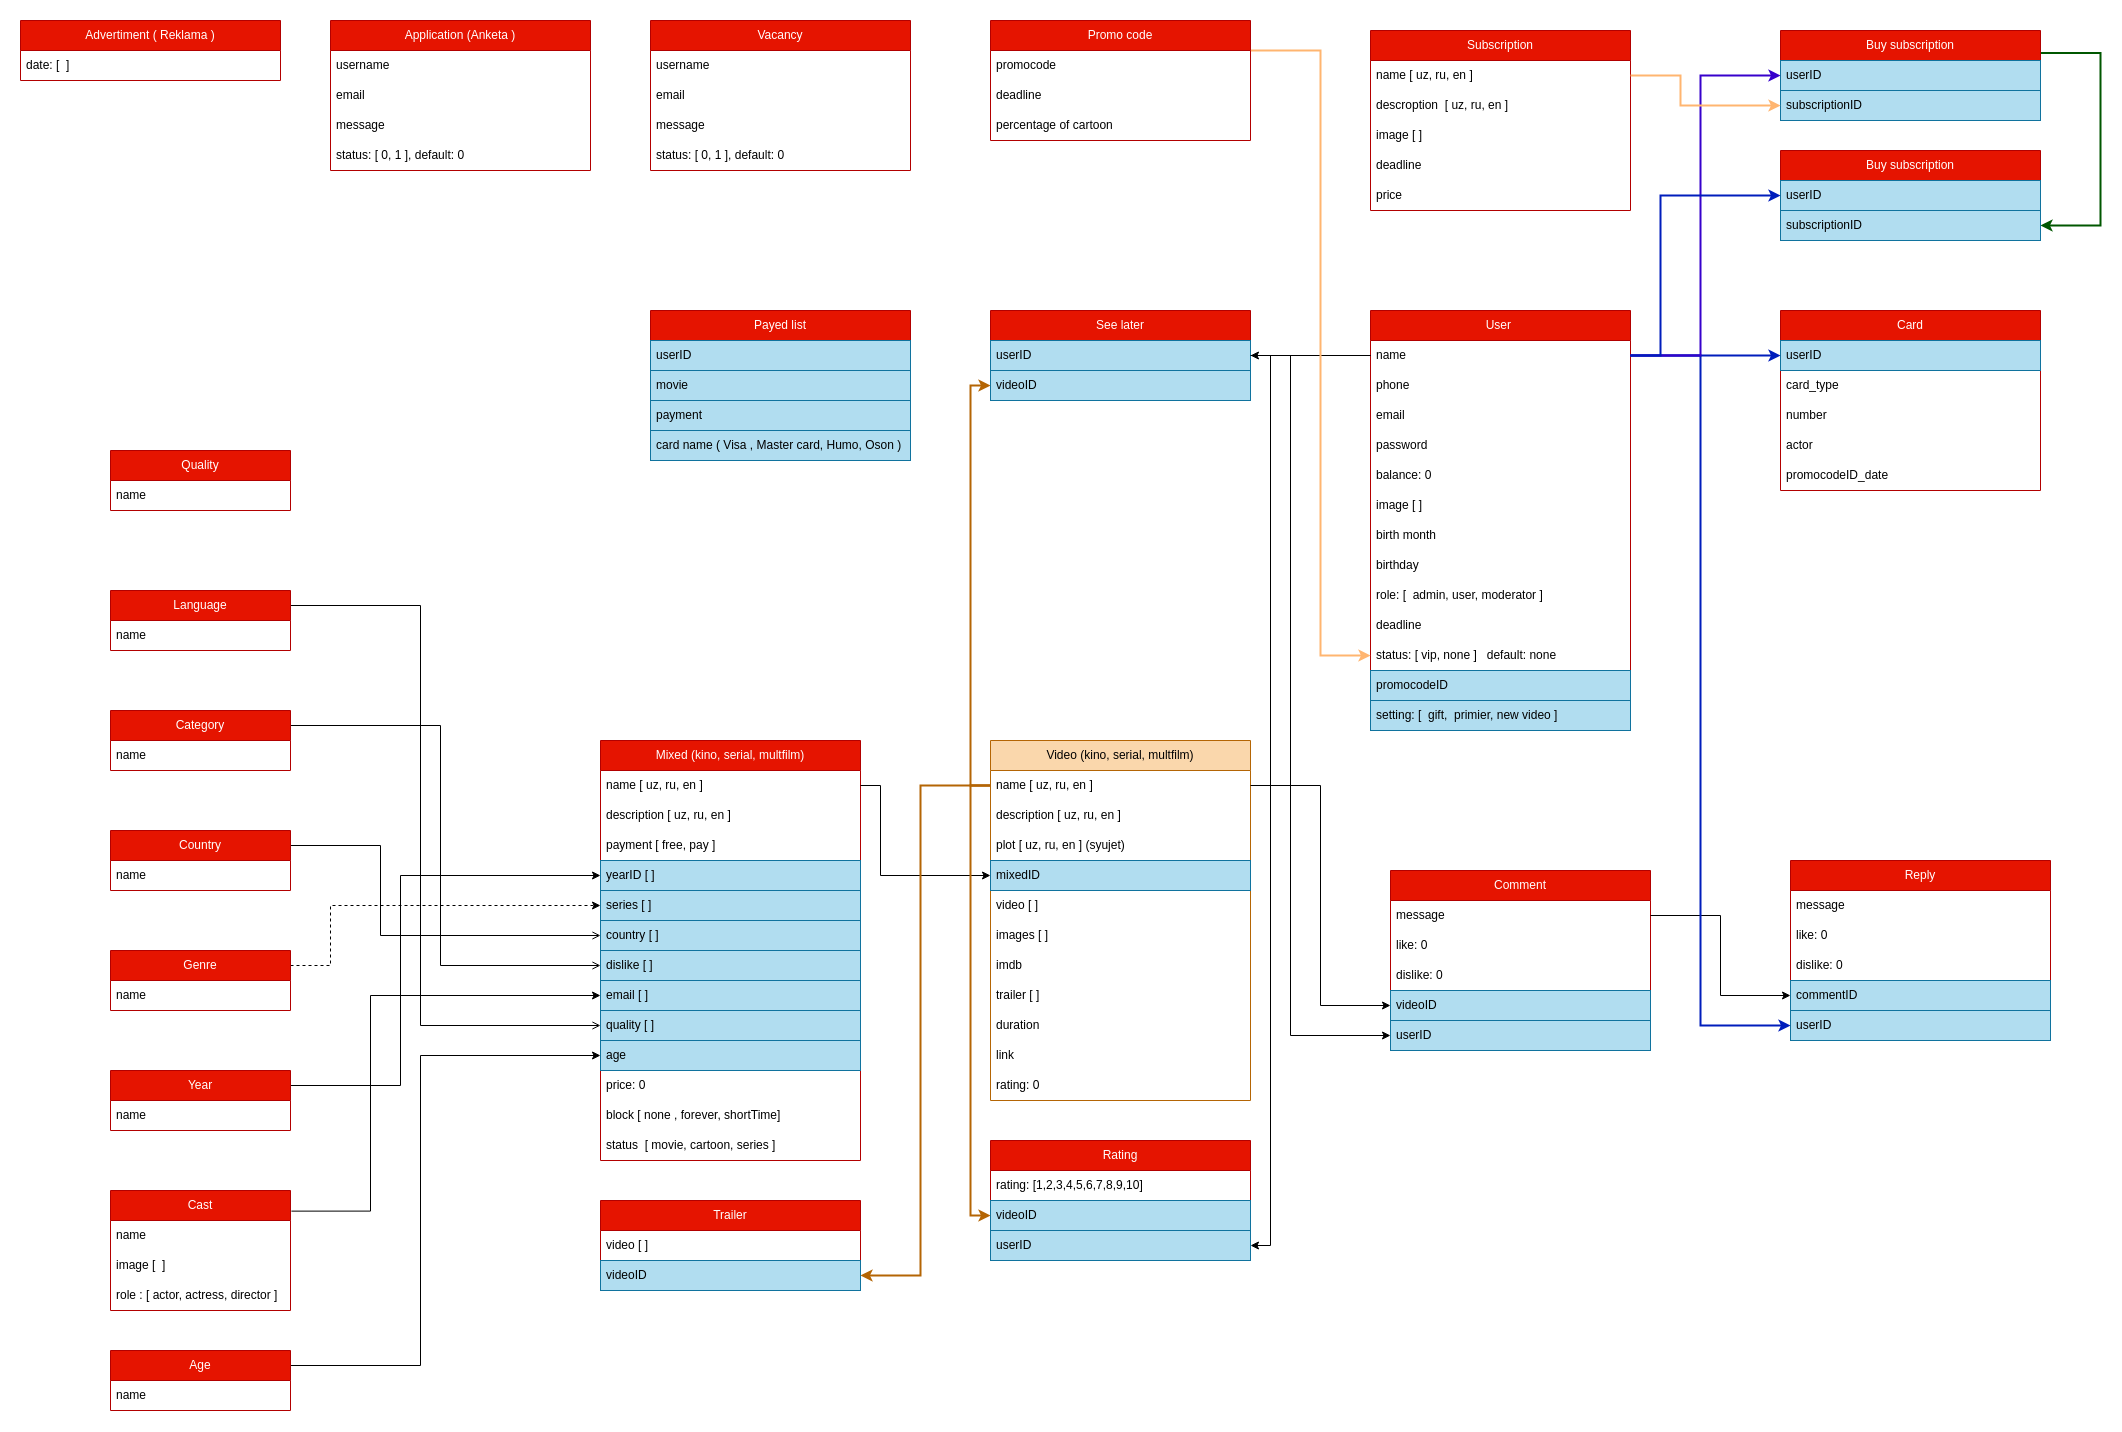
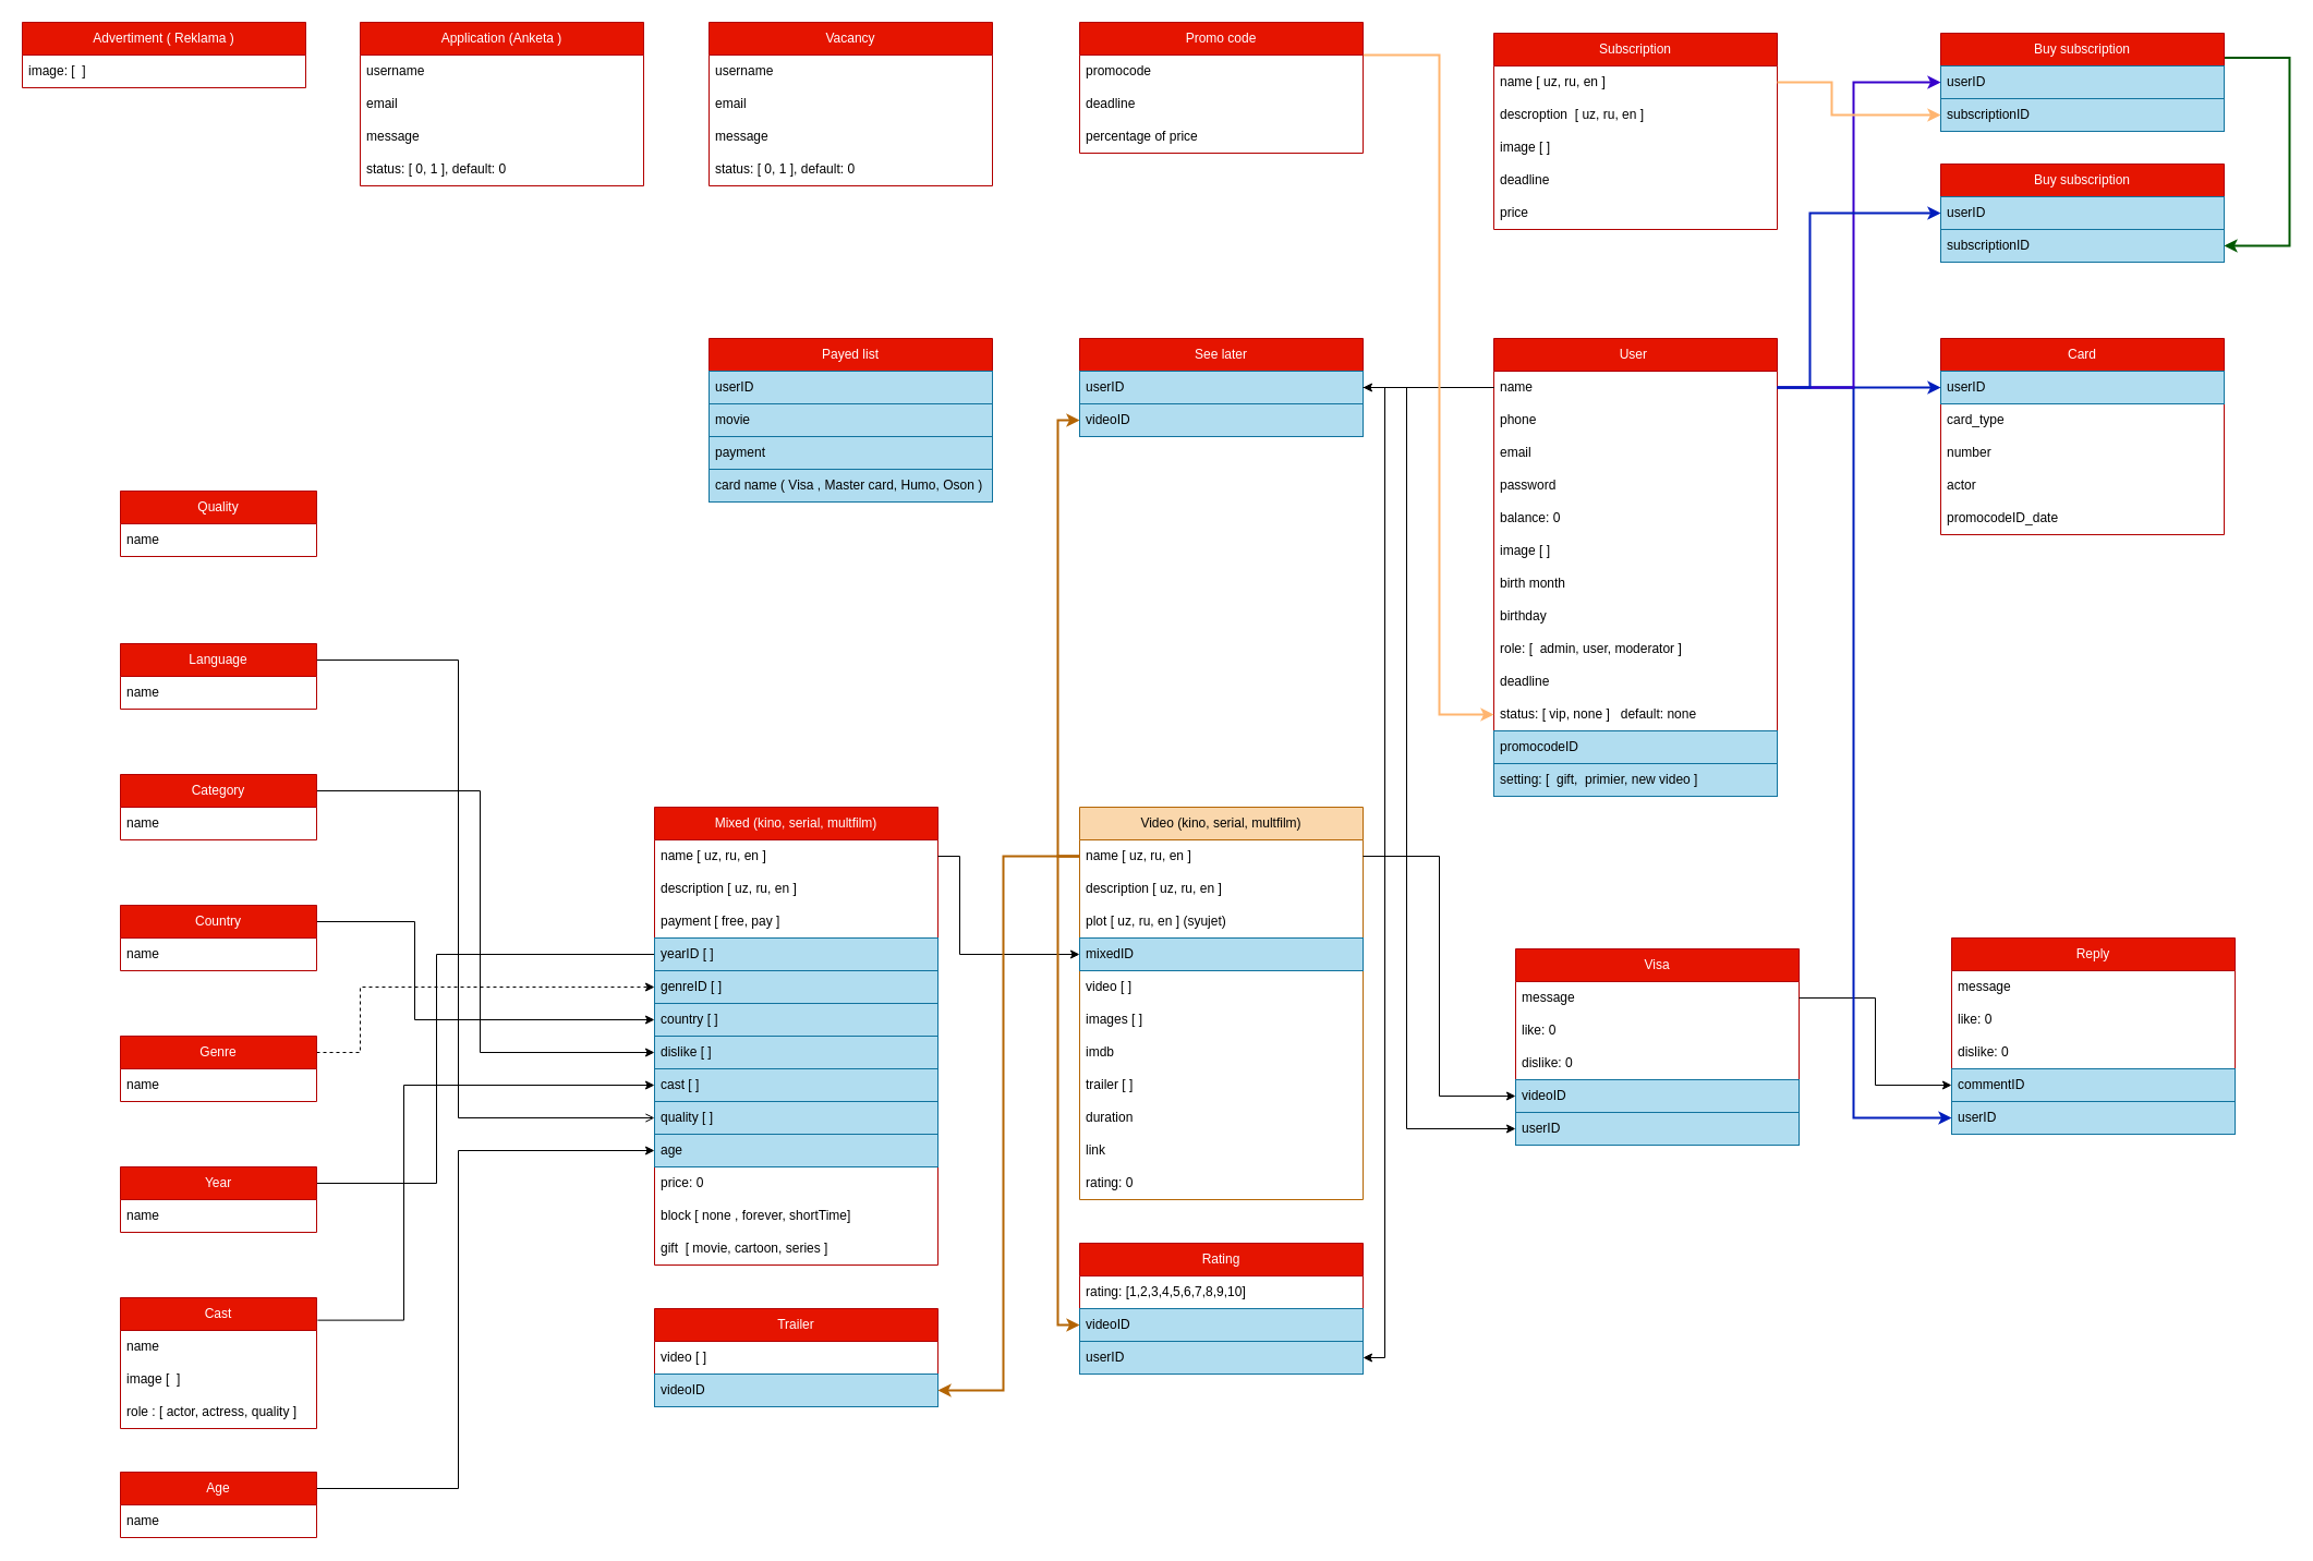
- <mxCell id="134" value="date: [&amp;nbsp; ]" style="text;align=left;verticalAlign=middle;spacingLeft=4;spacingRight=4;overflow=hidden;points=[[0,0.5],[1,0.5]];portConstraint=eastwest;rotatable=0;whiteSpace=wrap;html=1;" vertex="1" parent="133"><mxGeometry y="30" width="260" height="30" as="geometry" /></mxCell>
+ <mxCell id="134" value="image: [&amp;nbsp; ]" style="text;align=left;verticalAlign=middle;spacingLeft=4;spacingRight=4;overflow=hidden;points=[[0,0.5],[1,0.5]];portConstraint=eastwest;rotatable=0;whiteSpace=wrap;html=1;" vertex="1" parent="133"><mxGeometry y="30" width="260" height="30" as="geometry" /></mxCell>
- <mxCell id="122" value="percentage of cartoon" style="text;align=left;verticalAlign=middle;spacingLeft=4;spacingRight=4;overflow=hidden;points=[[0,0.5],[1,0.5]];portConstraint=eastwest;rotatable=0;whiteSpace=wrap;html=1;" vertex="1" parent="119"><mxGeometry y="90" width="260" height="30" as="geometry" /></mxCell>
+ <mxCell id="122" value="percentage of price" style="text;align=left;verticalAlign=middle;spacingLeft=4;spacingRight=4;overflow=hidden;points=[[0,0.5],[1,0.5]];portConstraint=eastwest;rotatable=0;whiteSpace=wrap;html=1;" vertex="1" parent="119"><mxGeometry y="90" width="260" height="30" as="geometry" /></mxCell>
- <mxCell id="11" style="edgeStyle=orthogonalEdgeStyle;rounded=0;orthogonalLoop=1;jettySize=auto;html=1;exitX=1;exitY=0.25;exitDx=0;exitDy=0;" parent="1" source="12" target="28" edge="1"><mxGeometry relative="1" as="geometry"><Array as="points"><mxPoint x="400" y="1085" /><mxPoint x="400" y="875" /></Array></mxGeometry></mxCell>
+ <mxCell id="11" style="edgeStyle=orthogonalEdgeStyle;rounded=0;orthogonalLoop=1;jettySize=auto;html=1;exitX=1;exitY=0.25;exitDx=0;exitDy=0;endArrow=none;" parent="1" source="12" target="28" edge="1"><mxGeometry relative="1" as="geometry"><Array as="points"><mxPoint x="400" y="1085" /><mxPoint x="400" y="875" /></Array></mxGeometry></mxCell>
- <mxCell id="54" value="Comment" style="swimlane;fontStyle=0;childLayout=stackLayout;horizontal=1;startSize=30;horizontalStack=0;resizeParent=1;resizeParentMax=0;resizeLast=0;collapsible=1;marginBottom=0;whiteSpace=wrap;html=1;fillColor=#e51400;fontColor=#ffffff;strokeColor=#B20000;" vertex="1" parent="1"><mxGeometry x="1390" y="870" width="260" height="180" as="geometry" /></mxCell>
+ <mxCell id="54" value="Visa" style="swimlane;fontStyle=0;childLayout=stackLayout;horizontal=1;startSize=30;horizontalStack=0;resizeParent=1;resizeParentMax=0;resizeLast=0;collapsible=1;marginBottom=0;whiteSpace=wrap;html=1;fillColor=#e51400;fontColor=#ffffff;strokeColor=#B20000;" vertex="1" parent="1"><mxGeometry x="1390" y="870" width="260" height="180" as="geometry" /></mxCell>
- <mxCell id="29" value="series [ ]" style="text;strokeColor=#10739e;fillColor=#b1ddf0;align=left;verticalAlign=middle;spacingLeft=4;spacingRight=4;overflow=hidden;points=[[0,0.5],[1,0.5]];portConstraint=eastwest;rotatable=0;whiteSpace=wrap;html=1;" parent="24" vertex="1"><mxGeometry y="150" width="260" height="30" as="geometry" /></mxCell>
+ <mxCell id="29" value="genreID [ ]" style="text;strokeColor=#10739e;fillColor=#b1ddf0;align=left;verticalAlign=middle;spacingLeft=4;spacingRight=4;overflow=hidden;points=[[0,0.5],[1,0.5]];portConstraint=eastwest;rotatable=0;whiteSpace=wrap;html=1;" parent="24" vertex="1"><mxGeometry y="150" width="260" height="30" as="geometry" /></mxCell>
- <mxCell id="5" style="edgeStyle=orthogonalEdgeStyle;rounded=0;orthogonalLoop=1;jettySize=auto;html=1;exitX=1;exitY=0.25;exitDx=0;exitDy=0;entryX=0;entryY=0.5;entryDx=0;entryDy=0;endArrow=open;" parent="1" source="6" target="30" edge="1"><mxGeometry relative="1" as="geometry"><Array as="points"><mxPoint x="380" y="845" /><mxPoint x="380" y="935" /></Array></mxGeometry></mxCell>
+ <mxCell id="5" style="edgeStyle=orthogonalEdgeStyle;rounded=0;orthogonalLoop=1;jettySize=auto;html=1;exitX=1;exitY=0.25;exitDx=0;exitDy=0;entryX=0;entryY=0.5;entryDx=0;entryDy=0;" parent="1" source="6" target="30" edge="1"><mxGeometry relative="1" as="geometry"><Array as="points"><mxPoint x="380" y="845" /><mxPoint x="380" y="935" /></Array></mxGeometry></mxCell>
- <mxCell id="2" style="edgeStyle=orthogonalEdgeStyle;rounded=0;orthogonalLoop=1;jettySize=auto;html=1;exitX=1;exitY=0.25;exitDx=0;exitDy=0;entryX=0;entryY=0.5;entryDx=0;entryDy=0;endArrow=open;" parent="1" source="3" target="31" edge="1"><mxGeometry relative="1" as="geometry"><Array as="points"><mxPoint x="440" y="725" /><mxPoint x="440" y="965" /></Array></mxGeometry></mxCell>
+ <mxCell id="2" style="edgeStyle=orthogonalEdgeStyle;rounded=0;orthogonalLoop=1;jettySize=auto;html=1;exitX=1;exitY=0.25;exitDx=0;exitDy=0;entryX=0;entryY=0.5;entryDx=0;entryDy=0;" parent="1" source="3" target="31" edge="1"><mxGeometry relative="1" as="geometry"><Array as="points"><mxPoint x="440" y="725" /><mxPoint x="440" y="965" /></Array></mxGeometry></mxCell>
- <mxCell id="32" value="email [ ]" style="text;strokeColor=#10739e;fillColor=#b1ddf0;align=left;verticalAlign=middle;spacingLeft=4;spacingRight=4;overflow=hidden;points=[[0,0.5],[1,0.5]];portConstraint=eastwest;rotatable=0;whiteSpace=wrap;html=1;" parent="24" vertex="1"><mxGeometry y="240" width="260" height="30" as="geometry" /></mxCell>
+ <mxCell id="32" value="cast [ ]" style="text;strokeColor=#10739e;fillColor=#b1ddf0;align=left;verticalAlign=middle;spacingLeft=4;spacingRight=4;overflow=hidden;points=[[0,0.5],[1,0.5]];portConstraint=eastwest;rotatable=0;whiteSpace=wrap;html=1;" parent="24" vertex="1"><mxGeometry y="240" width="260" height="30" as="geometry" /></mxCell>
- <mxCell id="37" value="status&amp;nbsp; [ movie, cartoon, series ]" style="text;align=left;verticalAlign=middle;spacingLeft=4;spacingRight=4;overflow=hidden;points=[[0,0.5],[1,0.5]];portConstraint=eastwest;rotatable=0;whiteSpace=wrap;html=1;" parent="24" vertex="1"><mxGeometry y="390" width="260" height="30" as="geometry" /></mxCell>
+ <mxCell id="37" value="gift&amp;nbsp; [ movie, cartoon, series ]" style="text;align=left;verticalAlign=middle;spacingLeft=4;spacingRight=4;overflow=hidden;points=[[0,0.5],[1,0.5]];portConstraint=eastwest;rotatable=0;whiteSpace=wrap;html=1;" parent="24" vertex="1"><mxGeometry y="390" width="260" height="30" as="geometry" /></mxCell>
- <mxCell id="18" value="role : [ actor, actress, director ]" style="text;strokeColor=none;fillColor=none;align=left;verticalAlign=middle;spacingLeft=4;spacingRight=4;overflow=hidden;points=[[0,0.5],[1,0.5]];portConstraint=eastwest;rotatable=0;whiteSpace=wrap;html=1;" parent="15" vertex="1"><mxGeometry y="90" width="180" height="30" as="geometry" /></mxCell>
+ <mxCell id="18" value="role : [ actor, actress, quality ]" style="text;strokeColor=none;fillColor=none;align=left;verticalAlign=middle;spacingLeft=4;spacingRight=4;overflow=hidden;points=[[0,0.5],[1,0.5]];portConstraint=eastwest;rotatable=0;whiteSpace=wrap;html=1;" parent="15" vertex="1"><mxGeometry y="90" width="180" height="30" as="geometry" /></mxCell>
